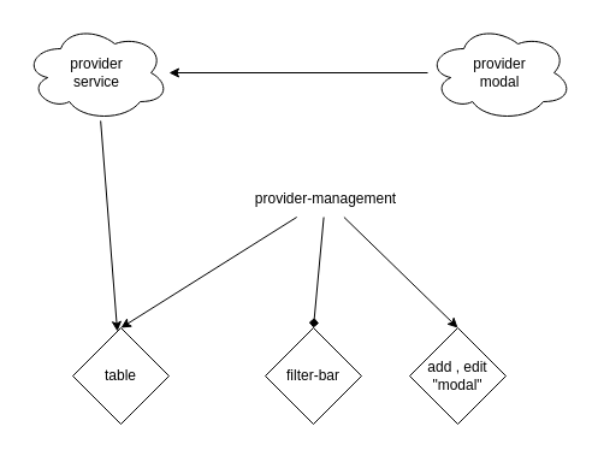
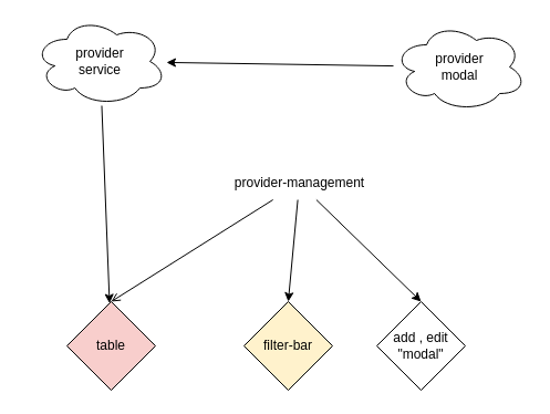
- <mxCell id="11" value="provider&lt;div&gt;service&lt;/div&gt;" style="ellipse;shape=cloud;whiteSpace=wrap;html=1;" vertex="1" parent="1"><mxGeometry x="20" y="20" width="120" height="80" as="geometry" /></mxCell>
+ <mxCell id="11" value="provider&lt;div&gt;service&lt;/div&gt;" style="ellipse;shape=cloud;whiteSpace=wrap;html=1;" vertex="1" parent="1"><mxGeometry x="30" y="15" width="120" height="80" as="geometry" /></mxCell>
- <mxCell id="3" style="edgeStyle=none;html=1;entryX=0.5;entryY=0;entryDx=0;entryDy=0;endArrow=diamond;" parent="1" source="4" target="6" edge="1"><mxGeometry relative="1" as="geometry" /></mxCell>
+ <mxCell id="3" style="edgeStyle=none;html=1;entryX=0.5;entryY=0;entryDx=0;entryDy=0;" parent="1" source="4" target="6" edge="1"><mxGeometry relative="1" as="geometry" /></mxCell>
- <mxCell id="2" value="" style="edgeStyle=none;html=1;entryX=0.5;entryY=0;entryDx=0;entryDy=0;" parent="1" source="4" target="5" edge="1"><mxGeometry relative="1" as="geometry" /></mxCell>
+ <mxCell id="2" value="" style="edgeStyle=none;html=1;entryX=0.5;entryY=0;entryDx=0;entryDy=0;endArrow=open;" parent="1" source="4" target="5" edge="1"><mxGeometry relative="1" as="geometry" /></mxCell>
- <mxCell id="5" value="table" style="rhombus;whiteSpace=wrap;html=1;" parent="1" vertex="1"><mxGeometry x="60" y="272" width="80" height="80" as="geometry" /></mxCell>
+ <mxCell id="5" value="table" style="rhombus;whiteSpace=wrap;html=1;fillColor=#f8cecc;" parent="1" vertex="1"><mxGeometry x="60" y="272" width="80" height="80" as="geometry" /></mxCell>
- <mxCell id="6" value="filter-bar" style="rhombus;whiteSpace=wrap;html=1;" parent="1" vertex="1"><mxGeometry x="220" y="272" width="80" height="80" as="geometry" /></mxCell>
+ <mxCell id="6" value="filter-bar" style="rhombus;whiteSpace=wrap;html=1;fillColor=#fff2cc;" parent="1" vertex="1"><mxGeometry x="220" y="272" width="80" height="80" as="geometry" /></mxCell>
